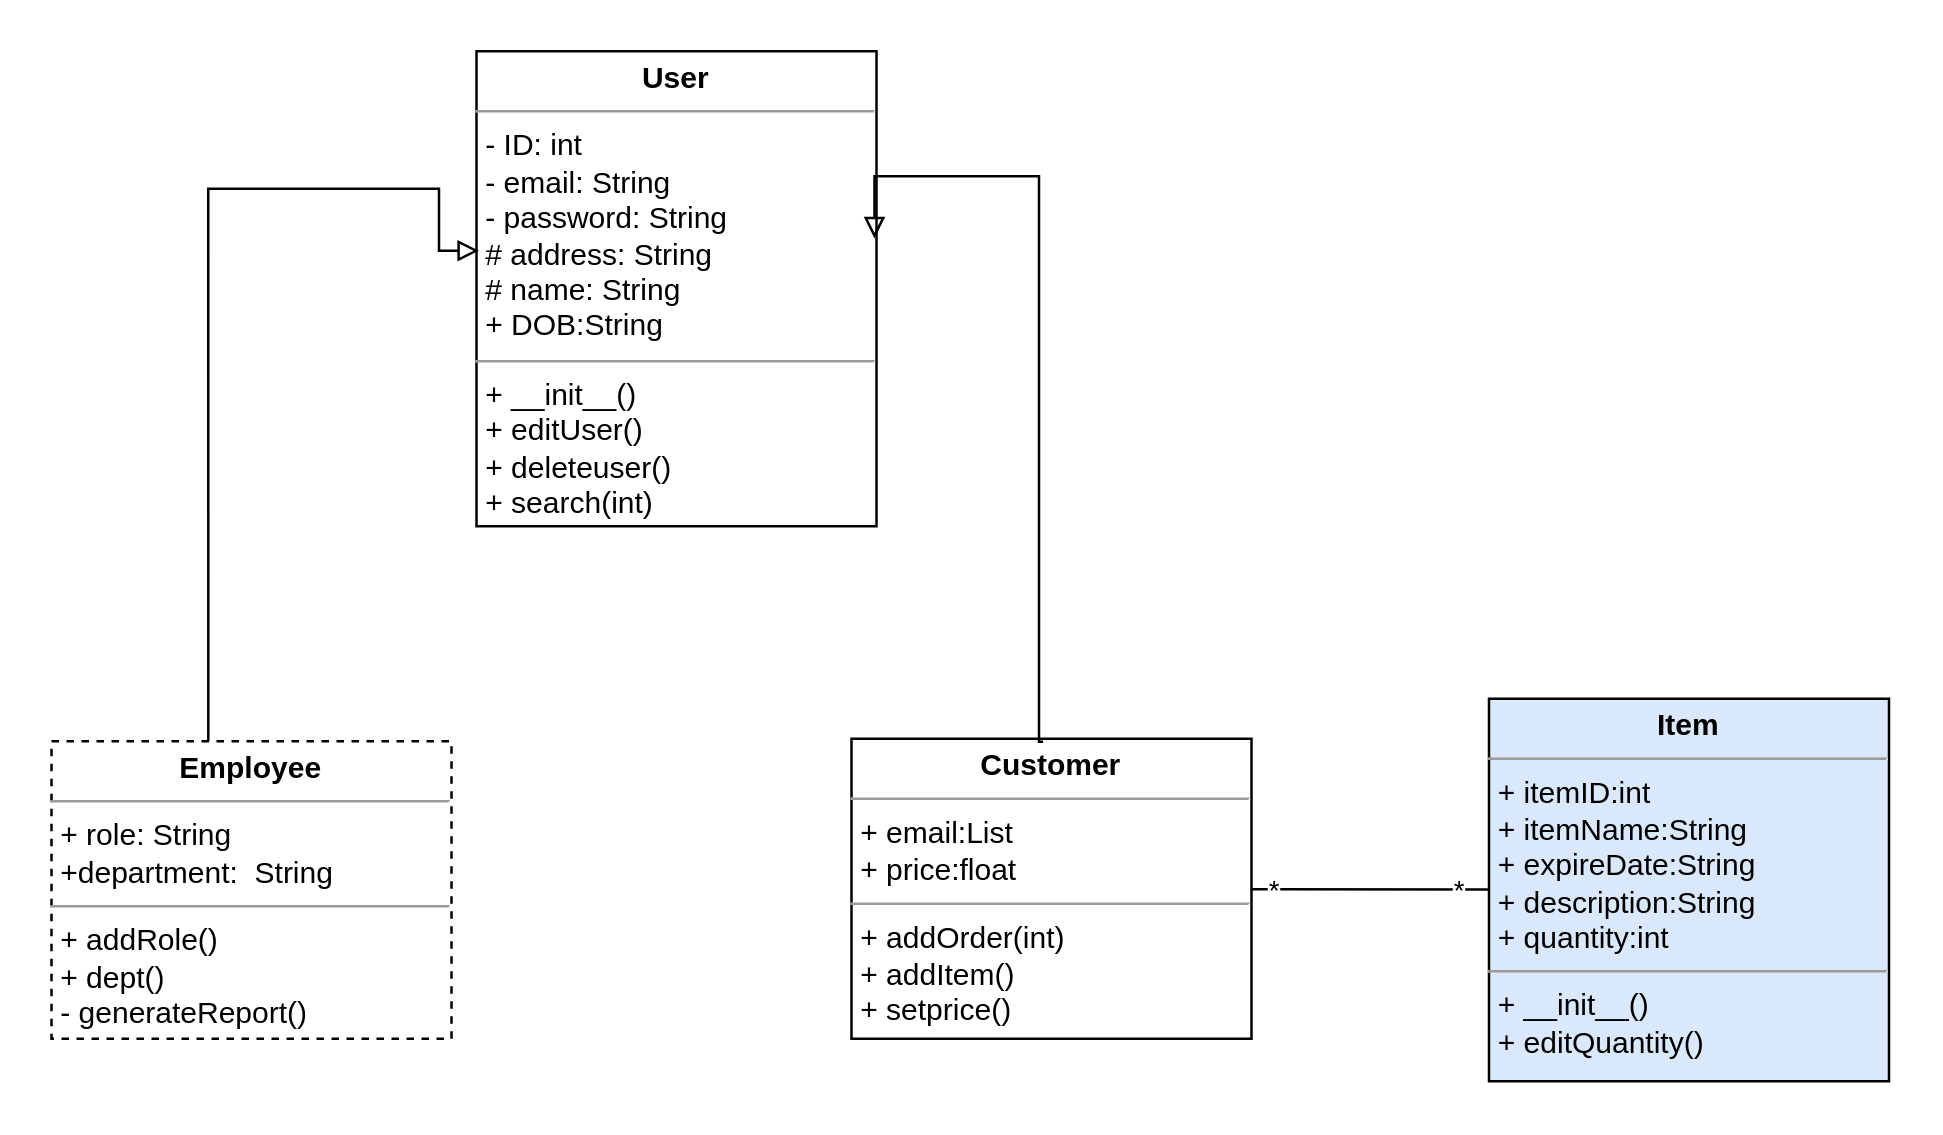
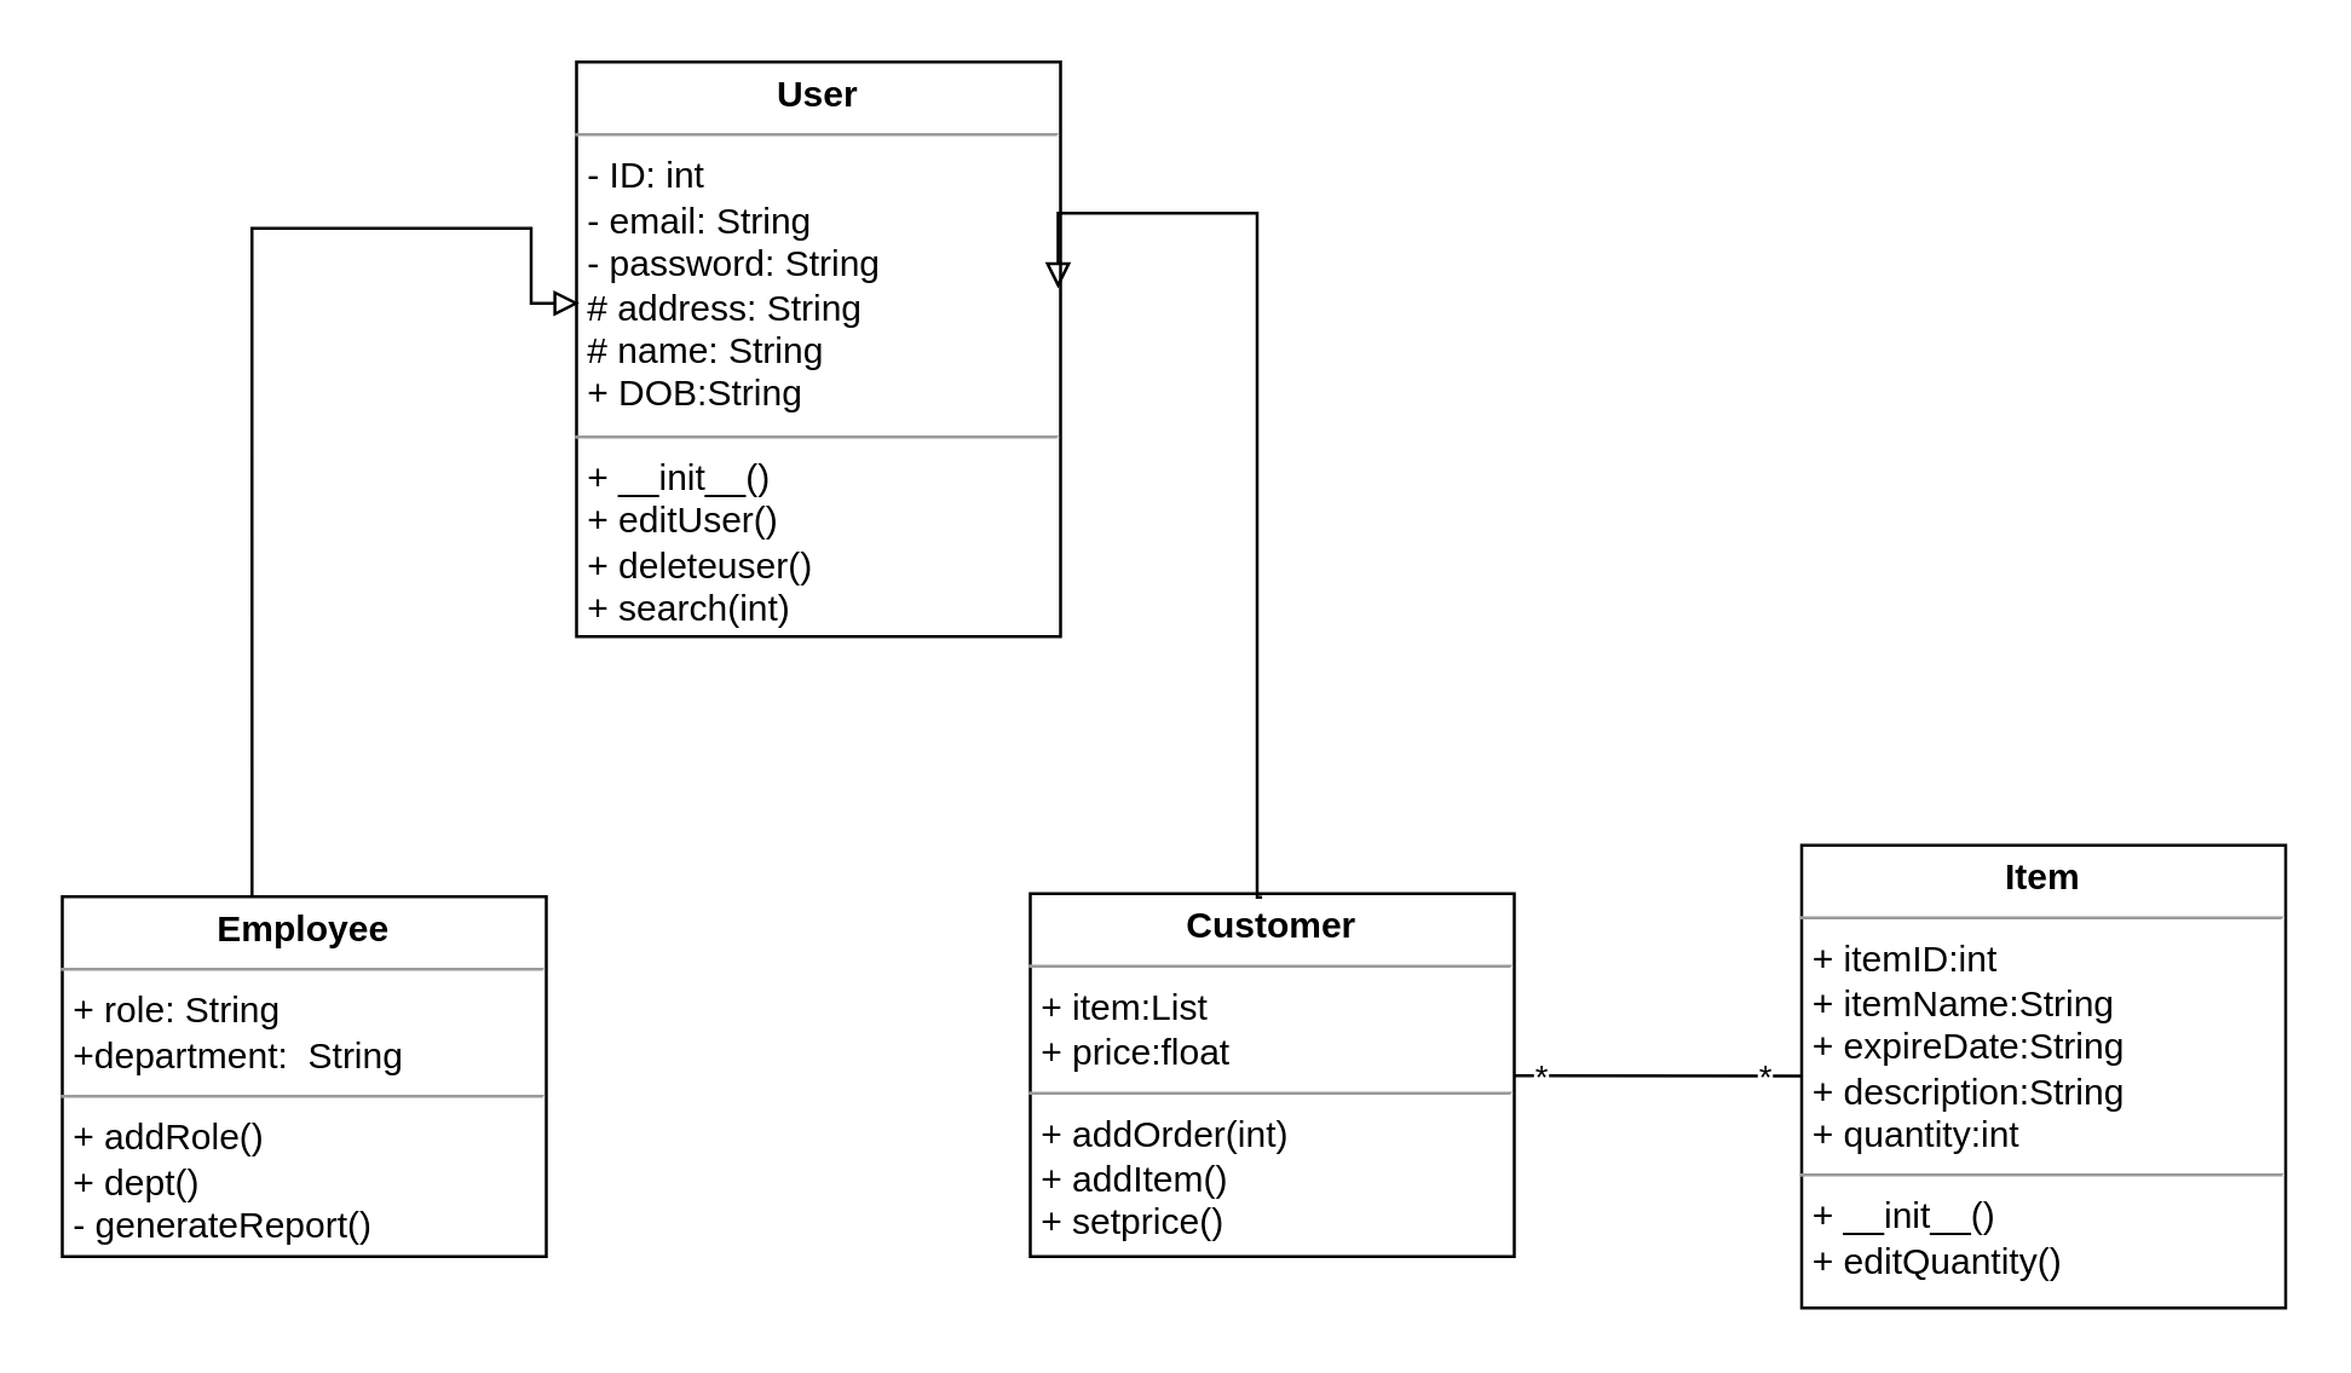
- <mxCell id="3" value="&lt;p style=&quot;margin:0px;margin-top:4px;text-align:center;&quot;&gt;&lt;b&gt;Customer&lt;/b&gt;&lt;/p&gt;&lt;hr size=&quot;1&quot;&gt;&lt;p style=&quot;margin:0px;margin-left:4px;&quot;&gt;+ email:List&lt;br&gt;&lt;/p&gt;&lt;p style=&quot;margin:0px;margin-left:4px;&quot;&gt;+ price:float&lt;br&gt;&lt;/p&gt;&lt;hr size=&quot;1&quot;&gt;&lt;p style=&quot;margin:0px;margin-left:4px;&quot;&gt;+ addOrder(int)&lt;/p&gt;&lt;p style=&quot;border-color: var(--border-color); margin: 0px 0px 0px 4px;&quot;&gt;+ addItem()&lt;/p&gt;&lt;p style=&quot;border-color: var(--border-color); margin: 0px 0px 0px 4px;&quot;&gt;+ setprice()&lt;/p&gt;" style="verticalAlign=top;align=left;overflow=fill;fontSize=12;fontFamily=Helvetica;html=1;whiteSpace=wrap;" parent="1" vertex="1"><mxGeometry x="340" y="295" width="160" height="120" as="geometry" /></mxCell>
+ <mxCell id="3" value="&lt;p style=&quot;margin:0px;margin-top:4px;text-align:center;&quot;&gt;&lt;b&gt;Customer&lt;/b&gt;&lt;/p&gt;&lt;hr size=&quot;1&quot;&gt;&lt;p style=&quot;margin:0px;margin-left:4px;&quot;&gt;+ item:List&lt;br&gt;&lt;/p&gt;&lt;p style=&quot;margin:0px;margin-left:4px;&quot;&gt;+ price:float&lt;br&gt;&lt;/p&gt;&lt;hr size=&quot;1&quot;&gt;&lt;p style=&quot;margin:0px;margin-left:4px;&quot;&gt;+ addOrder(int)&lt;/p&gt;&lt;p style=&quot;border-color: var(--border-color); margin: 0px 0px 0px 4px;&quot;&gt;+ addItem()&lt;/p&gt;&lt;p style=&quot;border-color: var(--border-color); margin: 0px 0px 0px 4px;&quot;&gt;+ setprice()&lt;/p&gt;" style="verticalAlign=top;align=left;overflow=fill;fontSize=12;fontFamily=Helvetica;html=1;whiteSpace=wrap;" parent="1" vertex="1"><mxGeometry x="340" y="295" width="160" height="120" as="geometry" /></mxCell>
- <mxCell id="4" value="&lt;p style=&quot;margin:0px;margin-top:4px;text-align:center;&quot;&gt;&lt;b&gt;Employee&lt;/b&gt;&lt;/p&gt;&lt;hr size=&quot;1&quot;&gt;&lt;p style=&quot;margin:0px;margin-left:4px;&quot;&gt;+ role: String&lt;/p&gt;&lt;p style=&quot;margin:0px;margin-left:4px;&quot;&gt;+department:&amp;nbsp; String&lt;/p&gt;&lt;hr size=&quot;1&quot;&gt;&lt;p style=&quot;margin:0px;margin-left:4px;&quot;&gt;+ addRole()&lt;/p&gt;&lt;p style=&quot;margin:0px;margin-left:4px;&quot;&gt;+ dept()&lt;br&gt;&lt;/p&gt;&lt;p style=&quot;margin:0px;margin-left:4px;&quot;&gt;- generateReport()&lt;br&gt;&lt;/p&gt;" style="verticalAlign=top;align=left;overflow=fill;fontSize=12;fontFamily=Helvetica;html=1;whiteSpace=wrap;dashed=1;" parent="1" vertex="1"><mxGeometry x="20" y="296" width="160" height="119" as="geometry" /></mxCell>
+ <mxCell id="4" value="&lt;p style=&quot;margin:0px;margin-top:4px;text-align:center;&quot;&gt;&lt;b&gt;Employee&lt;/b&gt;&lt;/p&gt;&lt;hr size=&quot;1&quot;&gt;&lt;p style=&quot;margin:0px;margin-left:4px;&quot;&gt;+ role: String&lt;/p&gt;&lt;p style=&quot;margin:0px;margin-left:4px;&quot;&gt;+department:&amp;nbsp; String&lt;/p&gt;&lt;hr size=&quot;1&quot;&gt;&lt;p style=&quot;margin:0px;margin-left:4px;&quot;&gt;+ addRole()&lt;/p&gt;&lt;p style=&quot;margin:0px;margin-left:4px;&quot;&gt;+ dept()&lt;br&gt;&lt;/p&gt;&lt;p style=&quot;margin:0px;margin-left:4px;&quot;&gt;- generateReport()&lt;br&gt;&lt;/p&gt;" style="verticalAlign=top;align=left;overflow=fill;fontSize=12;fontFamily=Helvetica;html=1;whiteSpace=wrap;" parent="1" vertex="1"><mxGeometry x="20" y="296" width="160" height="119" as="geometry" /></mxCell>
- <mxCell id="7" value="&lt;p style=&quot;margin:0px;margin-top:4px;text-align:center;&quot;&gt;&lt;b&gt;Item&lt;/b&gt;&lt;/p&gt;&lt;hr size=&quot;1&quot;&gt;&lt;p style=&quot;margin:0px;margin-left:4px;&quot;&gt;+ itemID:int&lt;/p&gt;&lt;p style=&quot;margin:0px;margin-left:4px;&quot;&gt;+ itemName:String&lt;br&gt;&lt;/p&gt;&lt;p style=&quot;margin:0px;margin-left:4px;&quot;&gt;+ expireDate:String&lt;br&gt;&lt;/p&gt;&lt;p style=&quot;margin:0px;margin-left:4px;&quot;&gt;+ description:String&lt;br&gt;&lt;/p&gt;&lt;p style=&quot;margin:0px;margin-left:4px;&quot;&gt;+ quantity:int&lt;br&gt;&lt;/p&gt;&lt;hr size=&quot;1&quot;&gt;&lt;p style=&quot;margin:0px;margin-left:4px;&quot;&gt;+ __init__()&lt;/p&gt;&lt;p style=&quot;margin:0px;margin-left:4px;&quot;&gt;+ editQuantity()&lt;/p&gt;" style="verticalAlign=top;align=left;overflow=fill;fontSize=12;fontFamily=Helvetica;html=1;whiteSpace=wrap;fillColor=#dae8fc;" parent="1" vertex="1"><mxGeometry x="595" y="279" width="160" height="153" as="geometry" /></mxCell>
+ <mxCell id="7" value="&lt;p style=&quot;margin:0px;margin-top:4px;text-align:center;&quot;&gt;&lt;b&gt;Item&lt;/b&gt;&lt;/p&gt;&lt;hr size=&quot;1&quot;&gt;&lt;p style=&quot;margin:0px;margin-left:4px;&quot;&gt;+ itemID:int&lt;/p&gt;&lt;p style=&quot;margin:0px;margin-left:4px;&quot;&gt;+ itemName:String&lt;br&gt;&lt;/p&gt;&lt;p style=&quot;margin:0px;margin-left:4px;&quot;&gt;+ expireDate:String&lt;br&gt;&lt;/p&gt;&lt;p style=&quot;margin:0px;margin-left:4px;&quot;&gt;+ description:String&lt;br&gt;&lt;/p&gt;&lt;p style=&quot;margin:0px;margin-left:4px;&quot;&gt;+ quantity:int&lt;br&gt;&lt;/p&gt;&lt;hr size=&quot;1&quot;&gt;&lt;p style=&quot;margin:0px;margin-left:4px;&quot;&gt;+ __init__()&lt;/p&gt;&lt;p style=&quot;margin:0px;margin-left:4px;&quot;&gt;+ editQuantity()&lt;/p&gt;" style="verticalAlign=top;align=left;overflow=fill;fontSize=12;fontFamily=Helvetica;html=1;whiteSpace=wrap;" parent="1" vertex="1"><mxGeometry x="595" y="279" width="160" height="153" as="geometry" /></mxCell>
